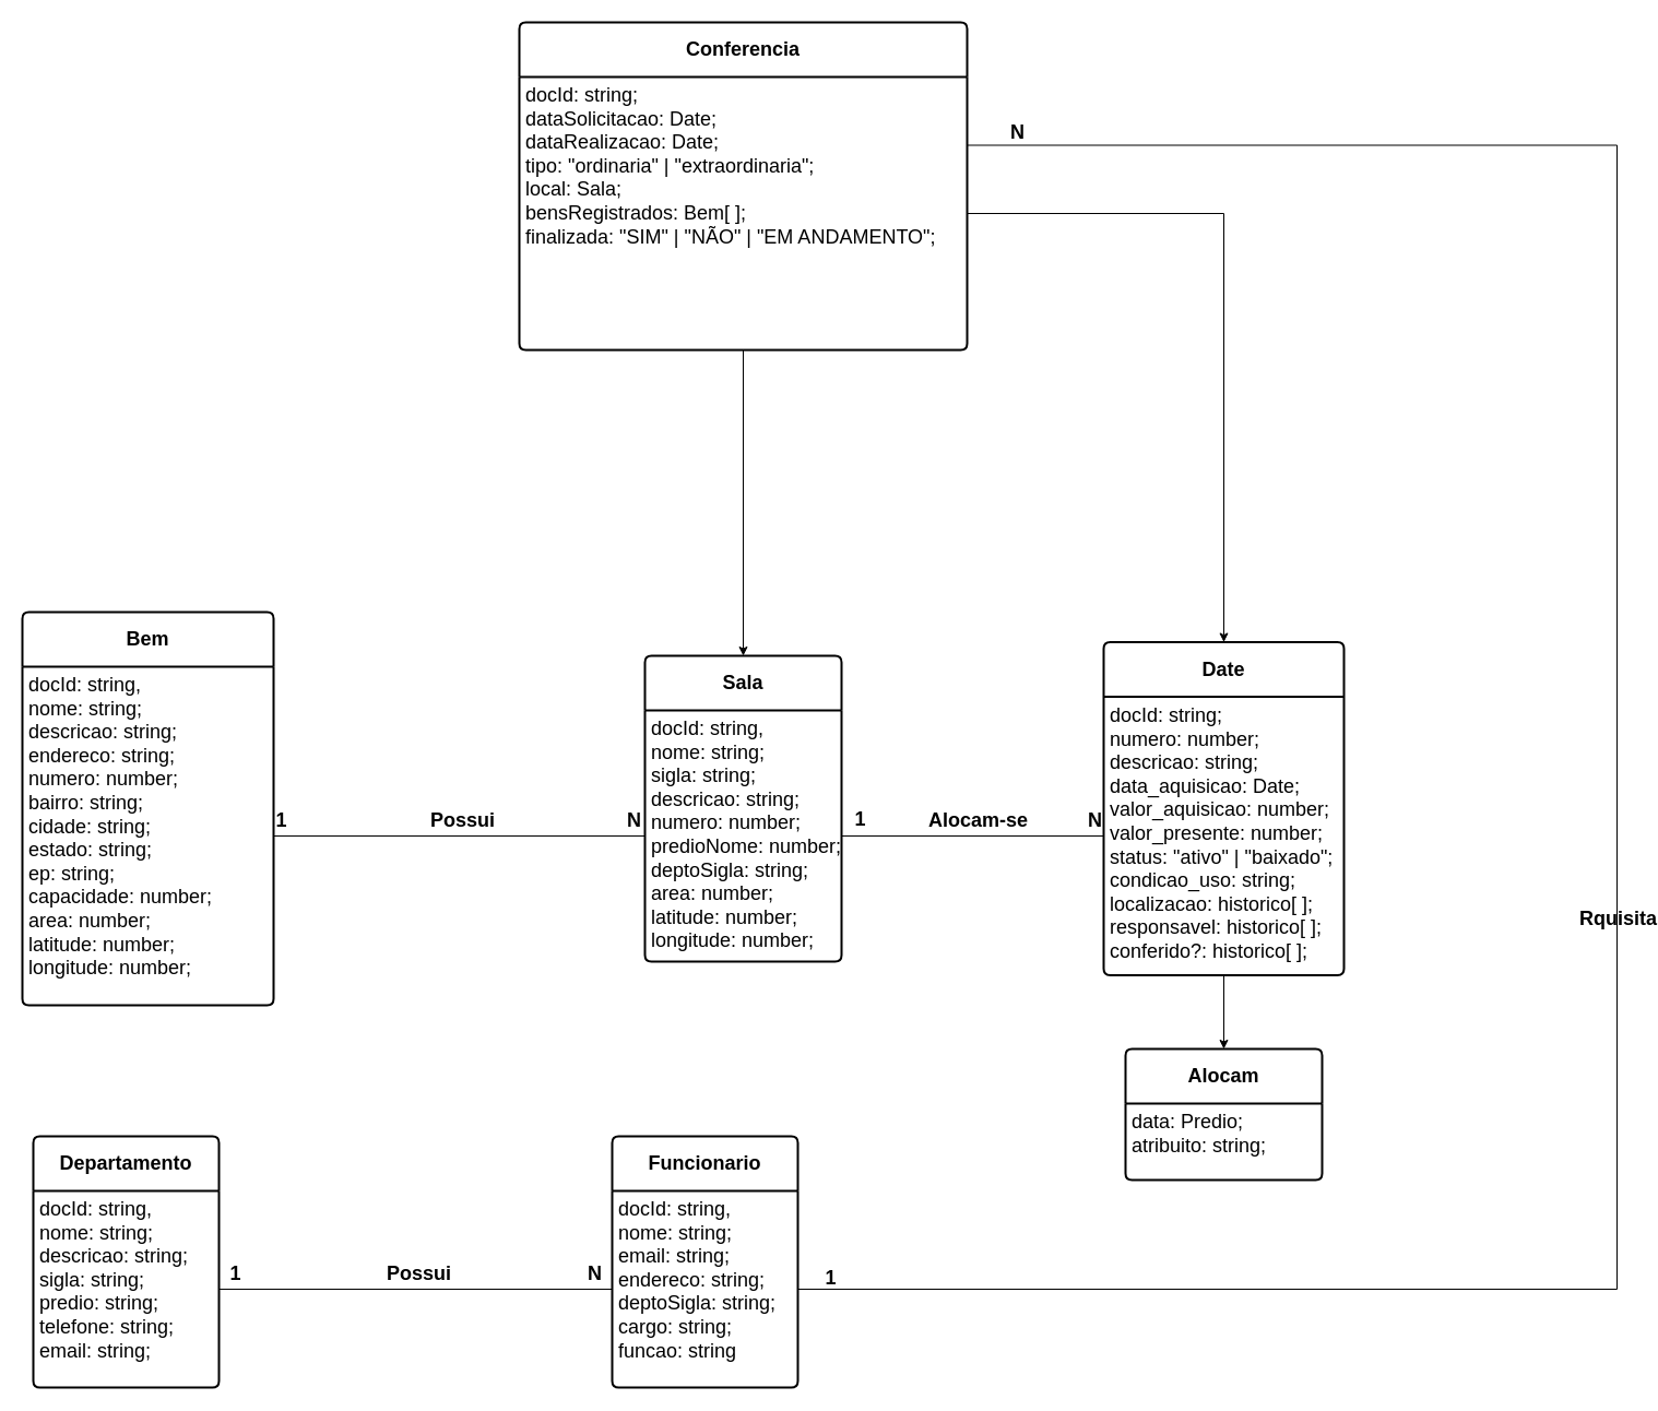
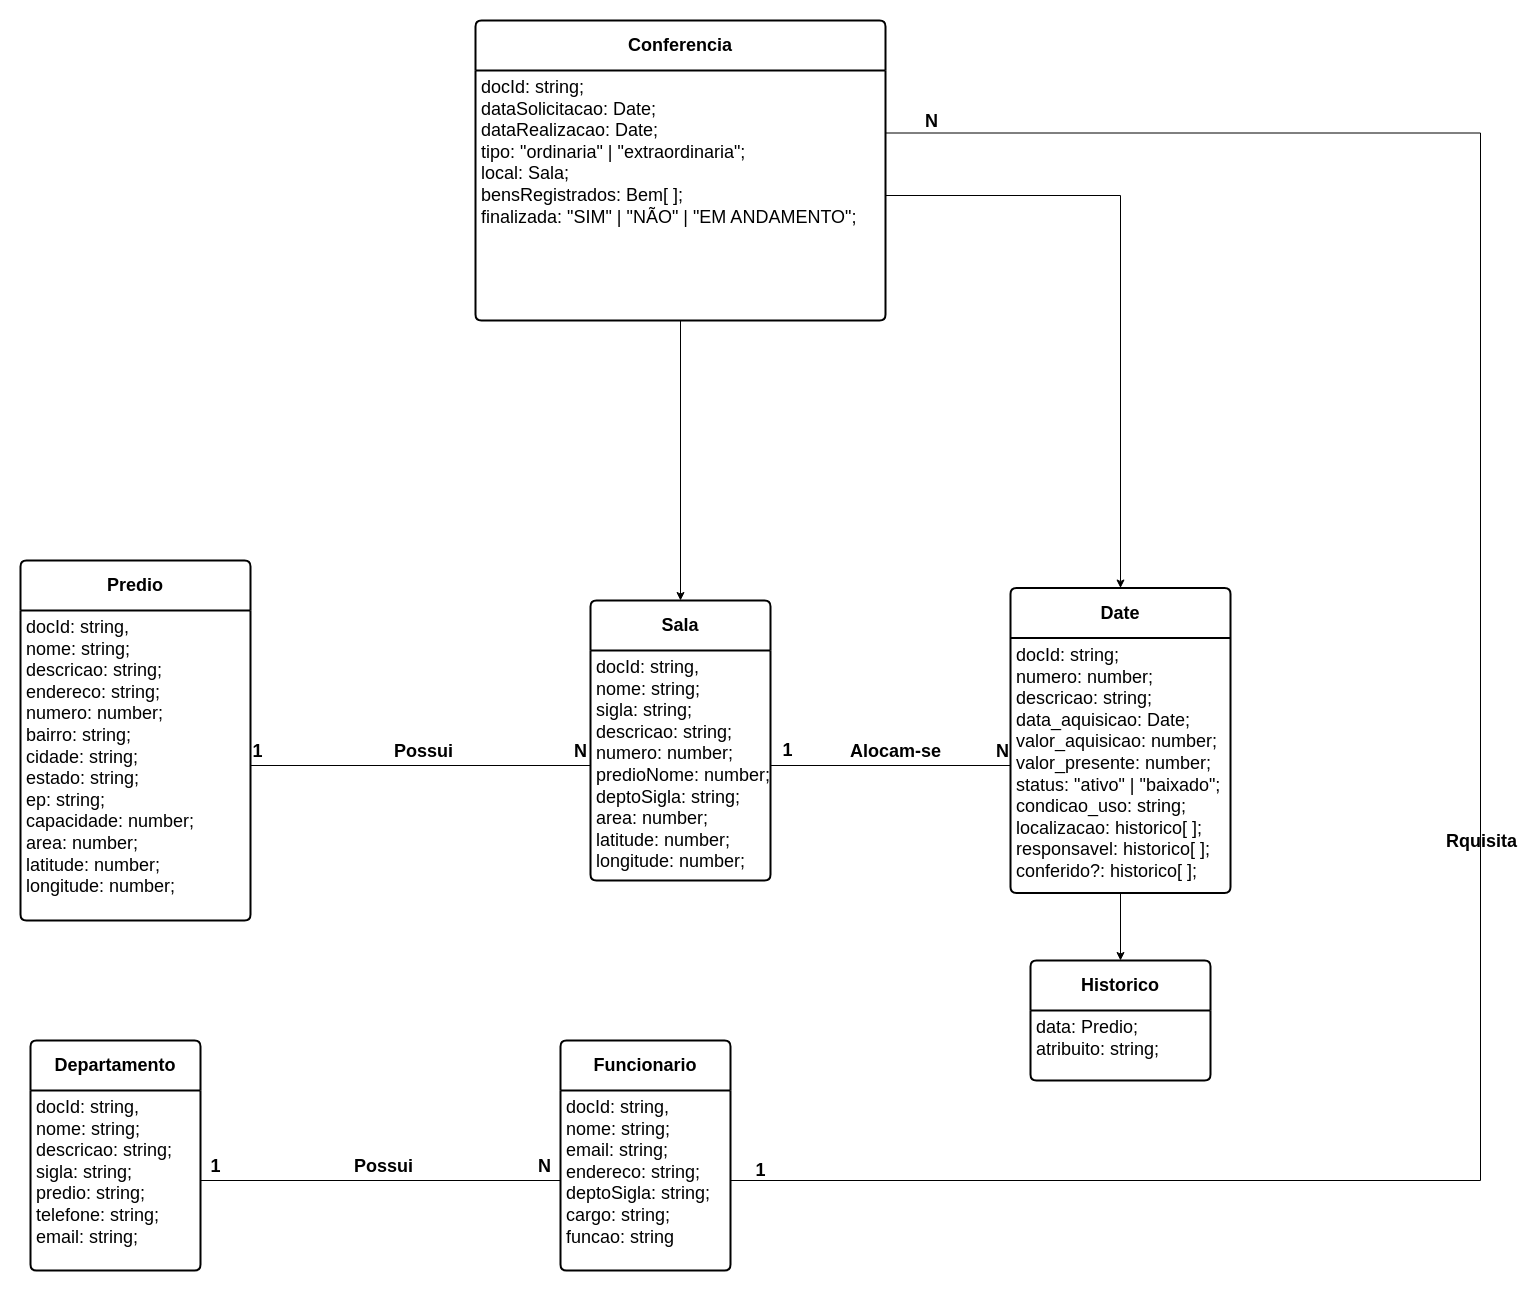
- <mxCell id="7" value="&lt;b&gt;Bem&lt;/b&gt;" style="swimlane;childLayout=stackLayout;horizontal=1;startSize=50;horizontalStack=0;rounded=1;fontSize=18;fontStyle=0;strokeWidth=2;resizeParent=0;resizeLast=1;shadow=0;dashed=0;align=center;arcSize=4;labelBorderColor=none;textShadow=0;whiteSpace=wrap;html=1;labelBackgroundColor=none;" vertex="1" parent="1"><mxGeometry x="20" y="560" width="230" height="360" as="geometry" /></mxCell>
+ <mxCell id="7" value="&lt;b&gt;Predio&lt;/b&gt;" style="swimlane;childLayout=stackLayout;horizontal=1;startSize=50;horizontalStack=0;rounded=1;fontSize=18;fontStyle=0;strokeWidth=2;resizeParent=0;resizeLast=1;shadow=0;dashed=0;align=center;arcSize=4;labelBorderColor=none;textShadow=0;whiteSpace=wrap;html=1;labelBackgroundColor=none;" vertex="1" parent="1"><mxGeometry x="20" y="560" width="230" height="360" as="geometry" /></mxCell>
- <mxCell id="4" value="&lt;b&gt;Alocam&lt;/b&gt;" style="swimlane;childLayout=stackLayout;horizontal=1;startSize=50;horizontalStack=0;rounded=1;fontSize=18;fontStyle=0;strokeWidth=2;resizeParent=0;resizeLast=1;shadow=0;dashed=0;align=center;arcSize=4;labelBorderColor=none;textShadow=0;whiteSpace=wrap;html=1;labelBackgroundColor=none;" vertex="1" parent="1"><mxGeometry x="1030" y="960" width="180" height="120" as="geometry" /></mxCell>
+ <mxCell id="4" value="&lt;b&gt;Historico&lt;/b&gt;" style="swimlane;childLayout=stackLayout;horizontal=1;startSize=50;horizontalStack=0;rounded=1;fontSize=18;fontStyle=0;strokeWidth=2;resizeParent=0;resizeLast=1;shadow=0;dashed=0;align=center;arcSize=4;labelBorderColor=none;textShadow=0;whiteSpace=wrap;html=1;labelBackgroundColor=none;" vertex="1" parent="1"><mxGeometry x="1030" y="960" width="180" height="120" as="geometry" /></mxCell>
